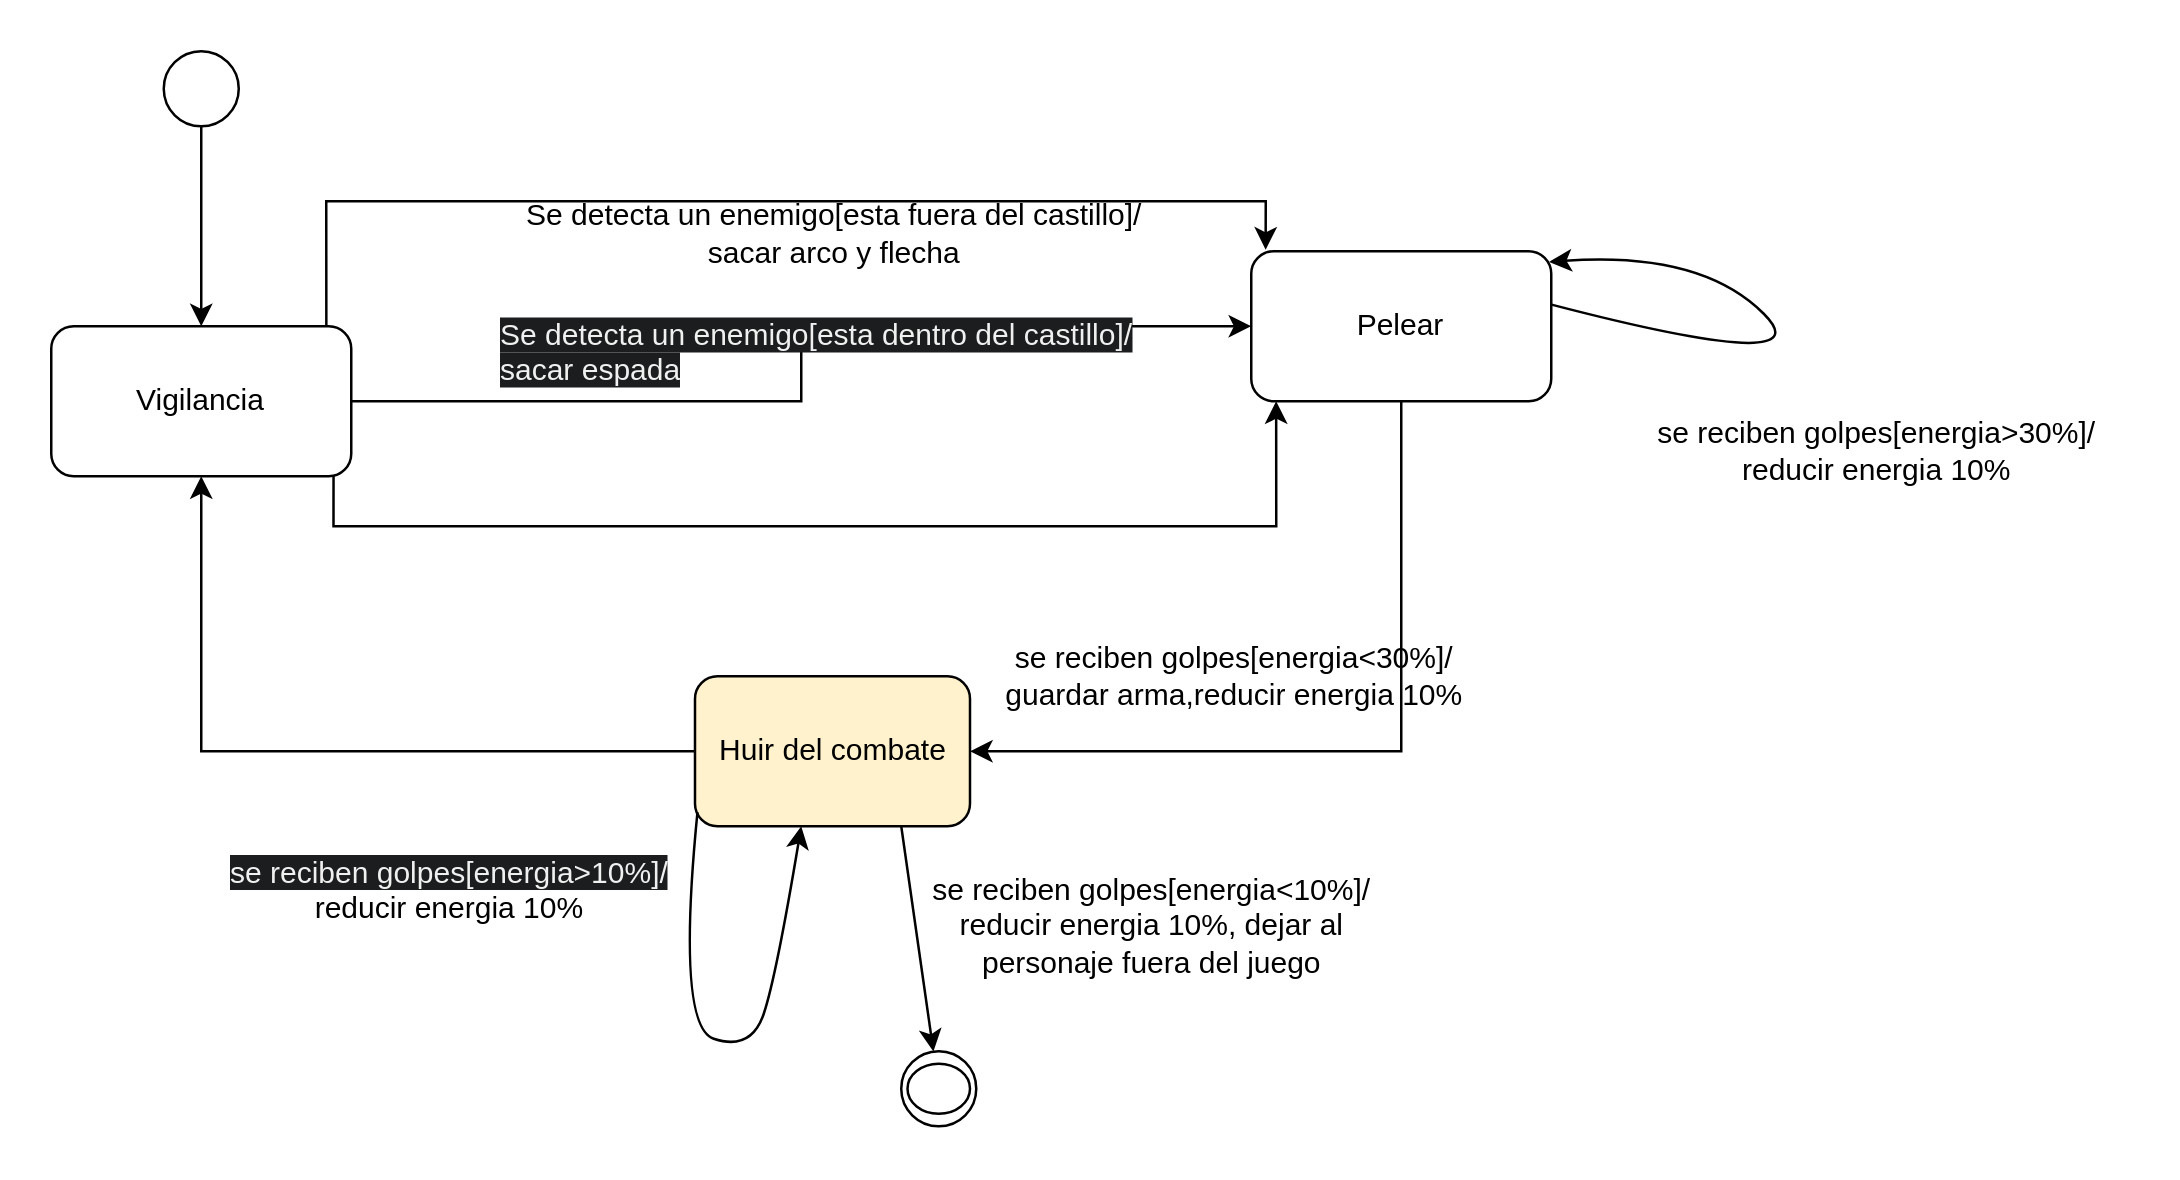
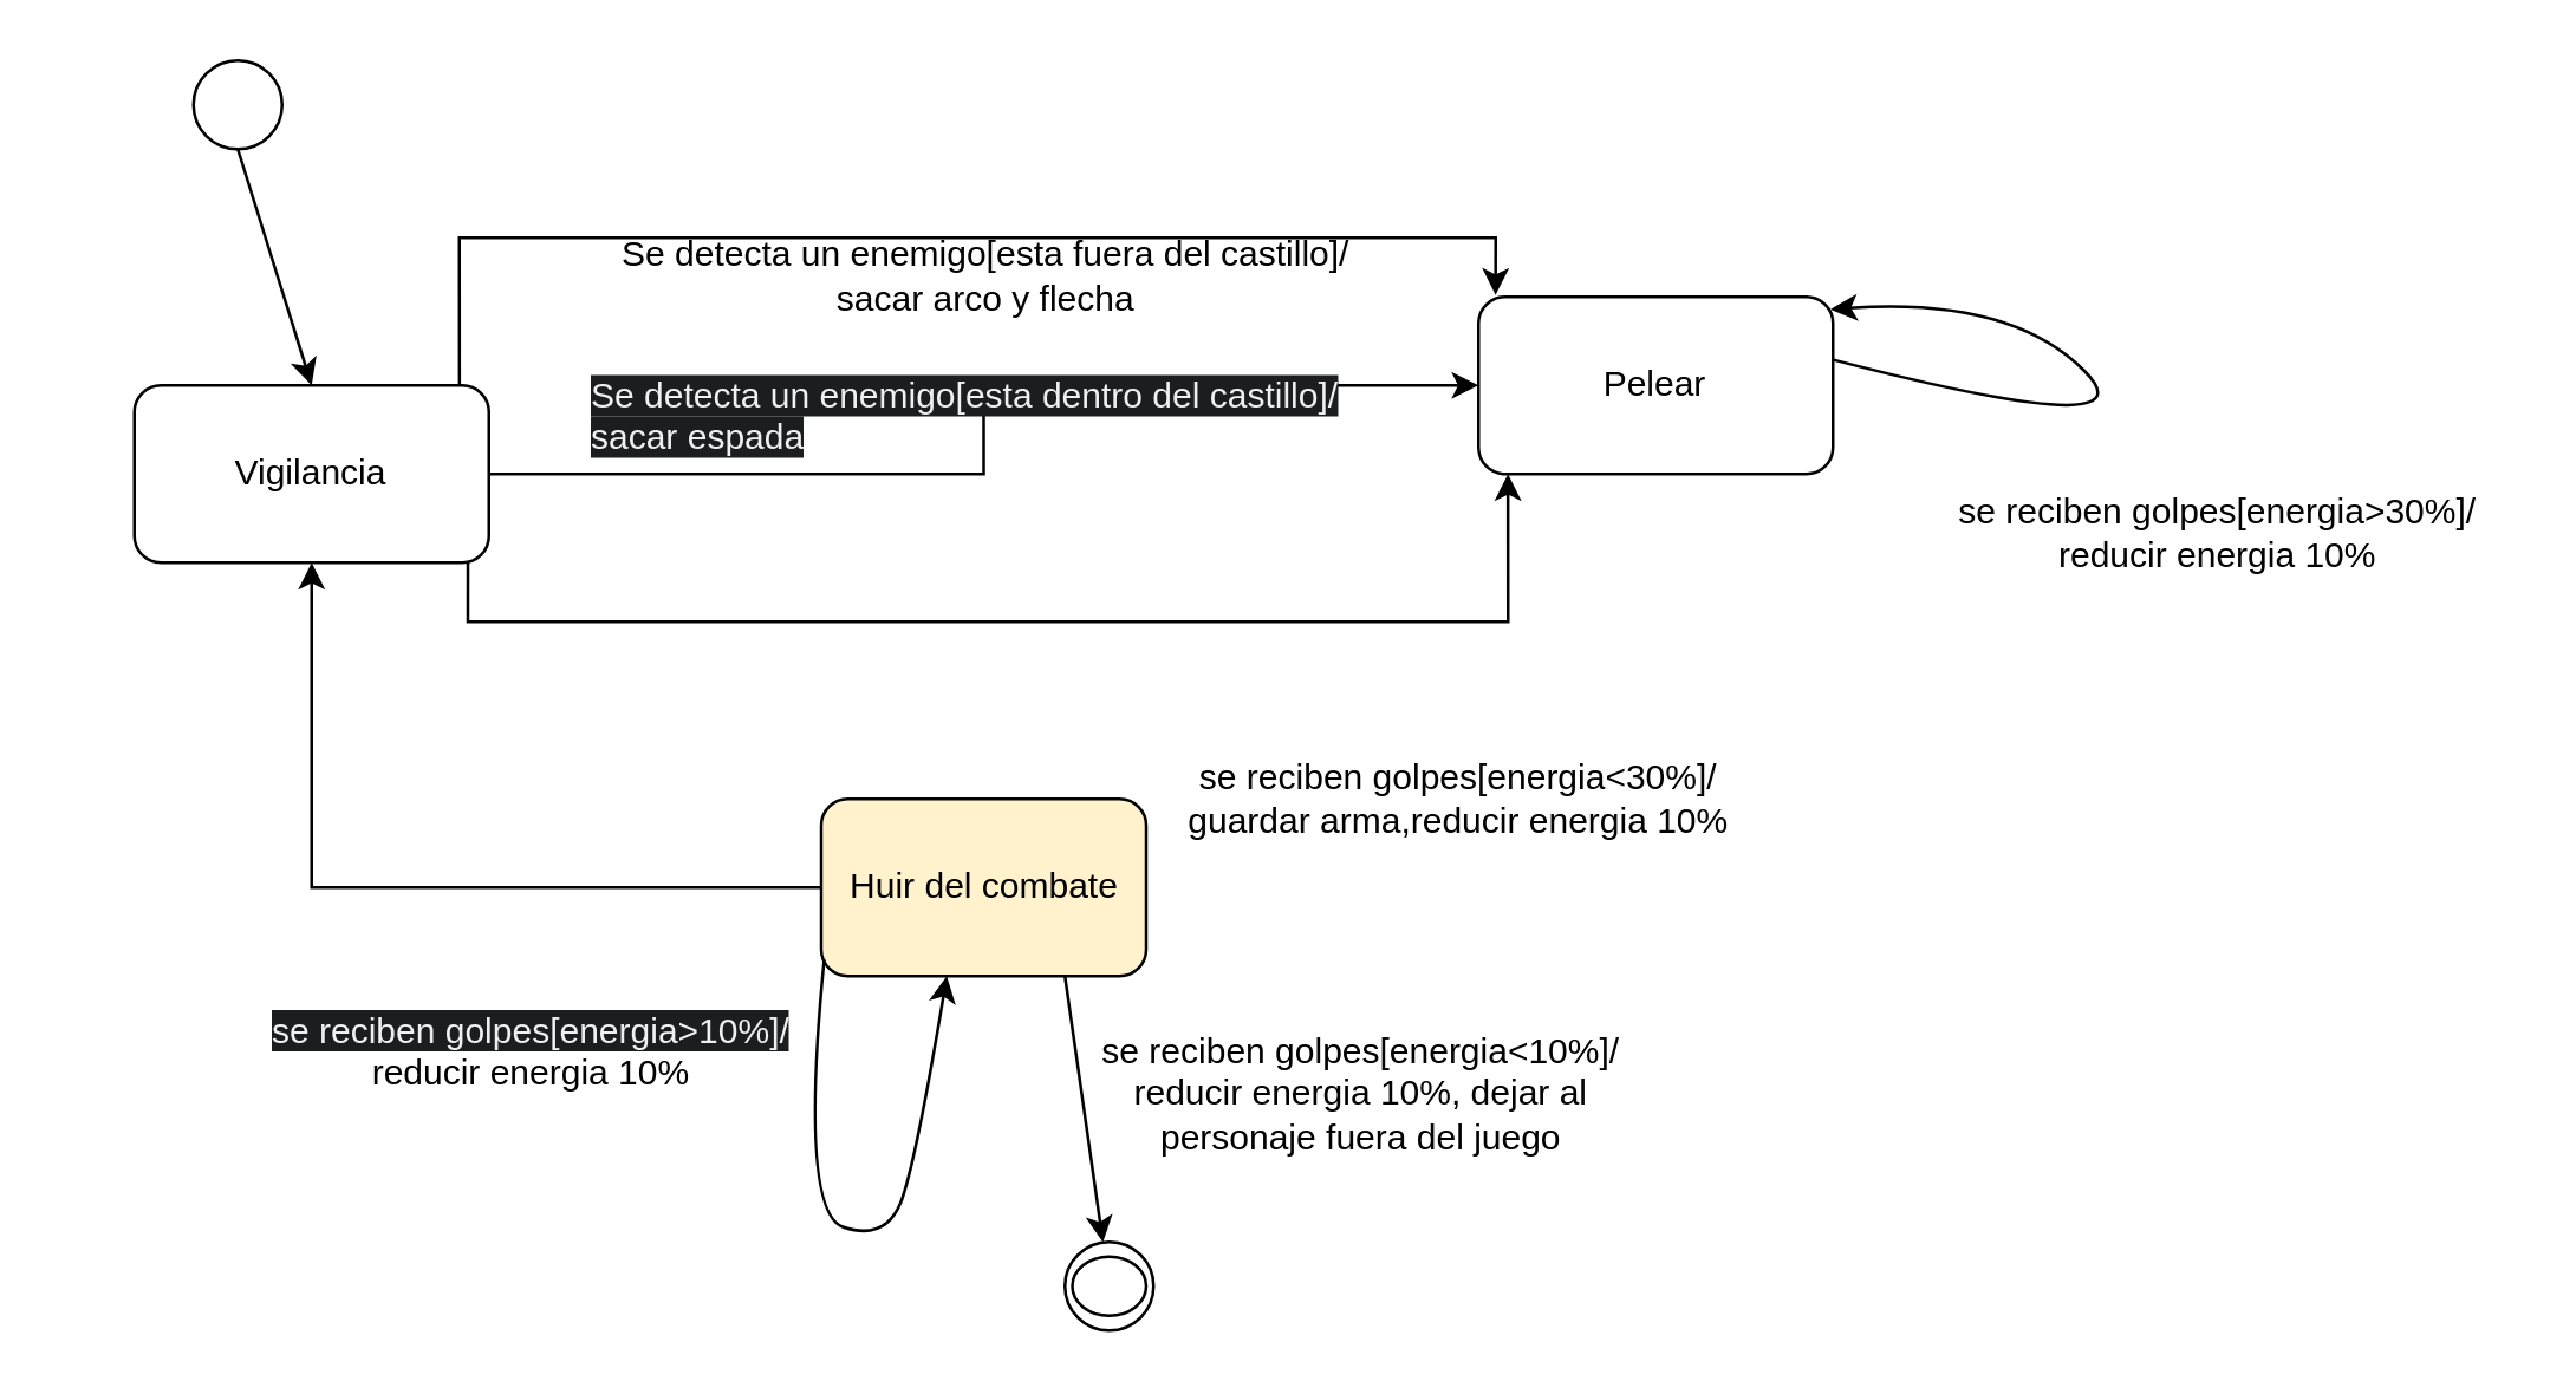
- <mxCell id="4" value="Vigilancia" style="rounded=1;whiteSpace=wrap;html=1;" vertex="1" parent="1"><mxGeometry x="20" y="130" width="120" height="60" as="geometry" /></mxCell>
+ <mxCell id="4" value="Vigilancia" style="rounded=1;whiteSpace=wrap;html=1;" vertex="1" parent="1"><mxGeometry x="45" y="130" width="120" height="60" as="geometry" /></mxCell>
- <mxCell id="6" style="edgeStyle=orthogonalEdgeStyle;rounded=0;orthogonalLoop=1;jettySize=auto;html=1;exitX=0.5;exitY=1;exitDx=0;exitDy=0;entryX=1;entryY=0.5;entryDx=0;entryDy=0;" edge="1" parent="1" source="7" target="10"><mxGeometry relative="1" as="geometry" /></mxCell>
